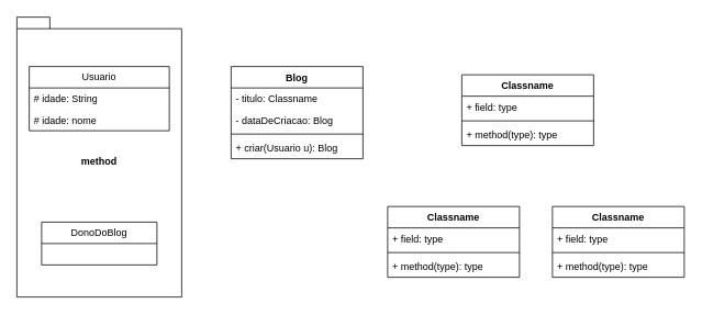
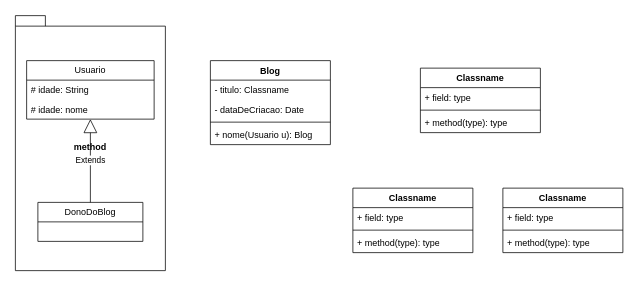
- <mxCell id="9" value="- dataDeCriacao: Blog" style="text;strokeColor=none;fillColor=none;align=left;verticalAlign=top;spacingLeft=4;spacingRight=4;overflow=hidden;rotatable=0;points=[[0,0.5],[1,0.5]];portConstraint=eastwest;whiteSpace=wrap;html=1;" vertex="1" parent="7"><mxGeometry y="52" width="160" height="26" as="geometry" /></mxCell>
+ <mxCell id="9" value="- dataDeCriacao: Date" style="text;strokeColor=none;fillColor=none;align=left;verticalAlign=top;spacingLeft=4;spacingRight=4;overflow=hidden;rotatable=0;points=[[0,0.5],[1,0.5]];portConstraint=eastwest;whiteSpace=wrap;html=1;" vertex="1" parent="7"><mxGeometry y="52" width="160" height="26" as="geometry" /></mxCell>
- <mxCell id="11" value="+ criar(Usuario u): Blog" style="text;strokeColor=none;fillColor=none;align=left;verticalAlign=top;spacingLeft=4;spacingRight=4;overflow=hidden;rotatable=0;points=[[0,0.5],[1,0.5]];portConstraint=eastwest;whiteSpace=wrap;html=1;" vertex="1" parent="7"><mxGeometry y="86" width="160" height="26" as="geometry" /></mxCell>
+ <mxCell id="11" value="+ nome(Usuario u): Blog" style="text;strokeColor=none;fillColor=none;align=left;verticalAlign=top;spacingLeft=4;spacingRight=4;overflow=hidden;rotatable=0;points=[[0,0.5],[1,0.5]];portConstraint=eastwest;whiteSpace=wrap;html=1;" vertex="1" parent="7"><mxGeometry y="86" width="160" height="26" as="geometry" /></mxCell>
+ <mxCell id="24" value="Extends" style="endArrow=block;endSize=16;endFill=0;html=1;rounded=0;" edge="1" parent="1" source="6" target="3"><mxGeometry width="160" relative="1" as="geometry"><mxPoint x="240" y="220" as="sourcePoint" /><mxPoint x="400" y="220" as="targetPoint" /></mxGeometry></mxCell>
